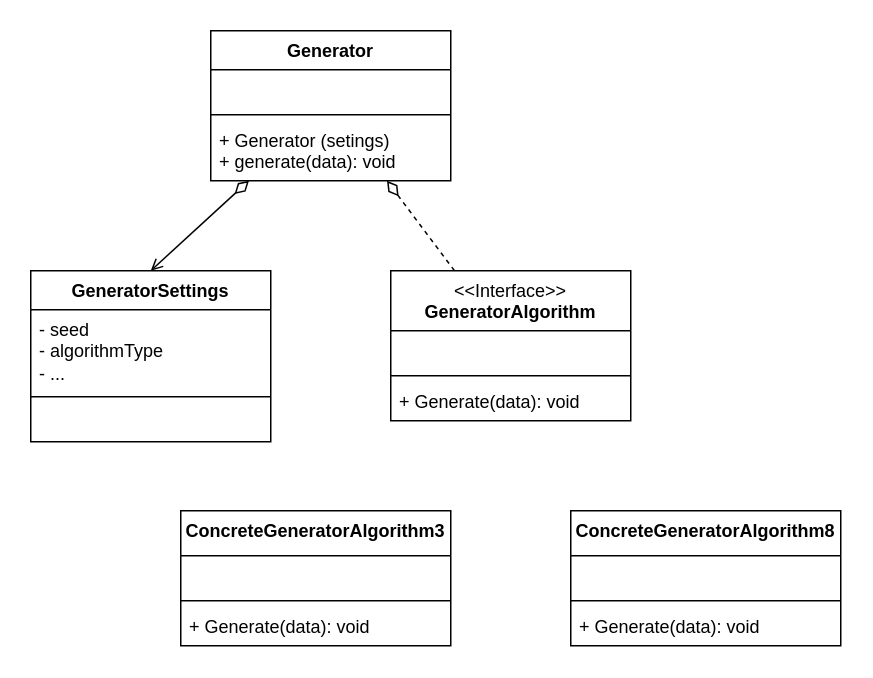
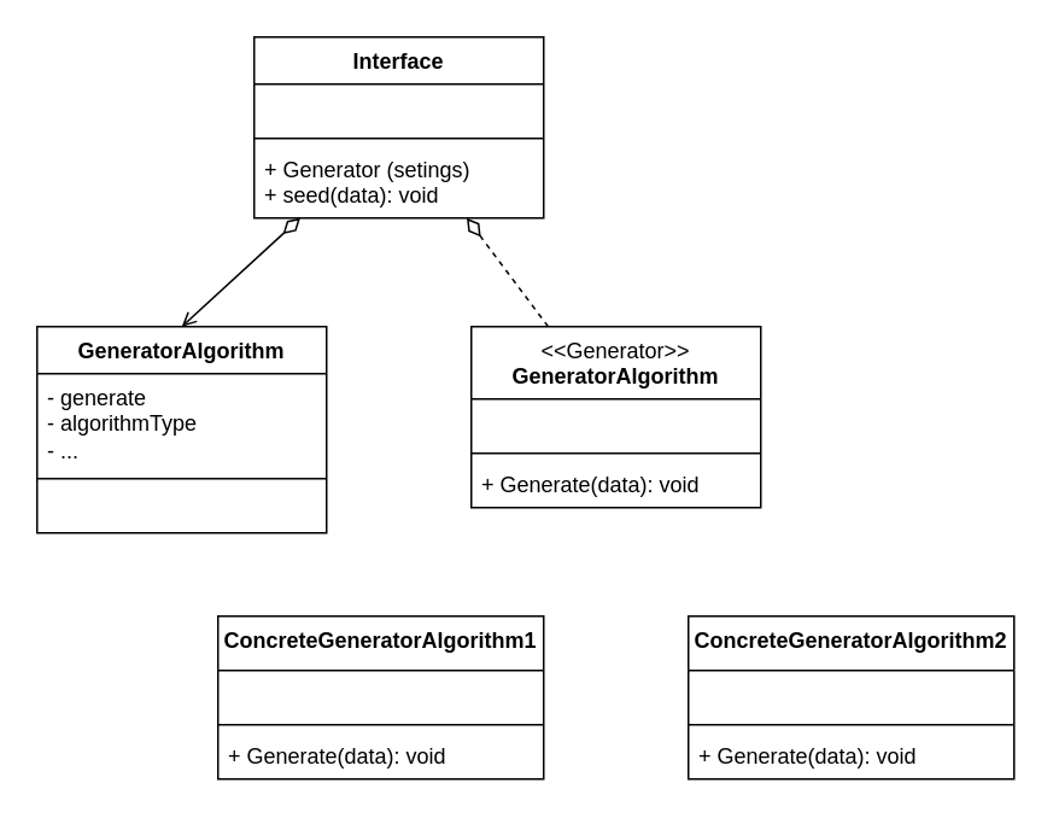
- <mxCell id="4" value="Generator" style="swimlane;fontStyle=1;align=center;verticalAlign=top;childLayout=stackLayout;horizontal=1;startSize=26;horizontalStack=0;resizeParent=1;resizeParentMax=0;resizeLast=0;collapsible=1;marginBottom=0;whiteSpace=wrap;html=1;" vertex="1" parent="1"><mxGeometry x="140" y="20" width="160" height="100" as="geometry" /></mxCell>
+ <mxCell id="4" value="Interface" style="swimlane;fontStyle=1;align=center;verticalAlign=top;childLayout=stackLayout;horizontal=1;startSize=26;horizontalStack=0;resizeParent=1;resizeParentMax=0;resizeLast=0;collapsible=1;marginBottom=0;whiteSpace=wrap;html=1;" vertex="1" parent="1"><mxGeometry x="140" y="20" width="160" height="100" as="geometry" /></mxCell>
- <mxCell id="7" value="&lt;div&gt;+ Generator (setings)&lt;/div&gt;+ generate(data): void" style="text;strokeColor=none;fillColor=none;align=left;verticalAlign=top;spacingLeft=4;spacingRight=4;overflow=hidden;rotatable=0;points=[[0,0.5],[1,0.5]];portConstraint=eastwest;whiteSpace=wrap;html=1;" vertex="1" parent="4"><mxGeometry y="60" width="160" height="40" as="geometry" /></mxCell>
+ <mxCell id="7" value="&lt;div&gt;+ Generator (setings)&lt;/div&gt;+ seed(data): void" style="text;strokeColor=none;fillColor=none;align=left;verticalAlign=top;spacingLeft=4;spacingRight=4;overflow=hidden;rotatable=0;points=[[0,0.5],[1,0.5]];portConstraint=eastwest;whiteSpace=wrap;html=1;" vertex="1" parent="4"><mxGeometry y="60" width="160" height="40" as="geometry" /></mxCell>
- <mxCell id="12" value="GeneratorSettings" style="swimlane;fontStyle=1;align=center;verticalAlign=top;childLayout=stackLayout;horizontal=1;startSize=26;horizontalStack=0;resizeParent=1;resizeParentMax=0;resizeLast=0;collapsible=1;marginBottom=0;whiteSpace=wrap;html=1;" vertex="1" parent="1"><mxGeometry x="20" y="180" width="160" height="114" as="geometry" /></mxCell>
+ <mxCell id="12" value="GeneratorAlgorithm" style="swimlane;fontStyle=1;align=center;verticalAlign=top;childLayout=stackLayout;horizontal=1;startSize=26;horizontalStack=0;resizeParent=1;resizeParentMax=0;resizeLast=0;collapsible=1;marginBottom=0;whiteSpace=wrap;html=1;" vertex="1" parent="1"><mxGeometry x="20" y="180" width="160" height="114" as="geometry" /></mxCell>
- <mxCell id="8" value="&lt;div&gt;&lt;span style=&quot;font-weight: normal;&quot;&gt;&amp;lt;&amp;lt;Interface&amp;gt;&amp;gt;&lt;/span&gt;&lt;/div&gt;GeneratorAlgorithm" style="swimlane;fontStyle=1;align=center;verticalAlign=top;childLayout=stackLayout;horizontal=1;startSize=40;horizontalStack=0;resizeParent=1;resizeParentMax=0;resizeLast=0;collapsible=1;marginBottom=0;whiteSpace=wrap;html=1;" vertex="1" parent="1"><mxGeometry x="260" y="180" width="160" height="100" as="geometry" /></mxCell>
+ <mxCell id="8" value="&lt;div&gt;&lt;span style=&quot;font-weight: normal;&quot;&gt;&amp;lt;&amp;lt;Generator&amp;gt;&amp;gt;&lt;/span&gt;&lt;/div&gt;GeneratorAlgorithm" style="swimlane;fontStyle=1;align=center;verticalAlign=top;childLayout=stackLayout;horizontal=1;startSize=40;horizontalStack=0;resizeParent=1;resizeParentMax=0;resizeLast=0;collapsible=1;marginBottom=0;whiteSpace=wrap;html=1;" vertex="1" parent="1"><mxGeometry x="260" y="180" width="160" height="100" as="geometry" /></mxCell>
- <mxCell id="13" value="- seed&lt;div&gt;- algorithmType&lt;/div&gt;&lt;div&gt;- ...&lt;/div&gt;" style="text;strokeColor=none;fillColor=none;align=left;verticalAlign=top;spacingLeft=4;spacingRight=4;overflow=hidden;rotatable=0;points=[[0,0.5],[1,0.5]];portConstraint=eastwest;whiteSpace=wrap;html=1;" vertex="1" parent="12"><mxGeometry y="26" width="160" height="54" as="geometry" /></mxCell>
+ <mxCell id="13" value="- generate&lt;div&gt;- algorithmType&lt;/div&gt;&lt;div&gt;- ...&lt;/div&gt;" style="text;strokeColor=none;fillColor=none;align=left;verticalAlign=top;spacingLeft=4;spacingRight=4;overflow=hidden;rotatable=0;points=[[0,0.5],[1,0.5]];portConstraint=eastwest;whiteSpace=wrap;html=1;" vertex="1" parent="12"><mxGeometry y="26" width="160" height="54" as="geometry" /></mxCell>
- <mxCell id="16" value="&lt;div&gt;&lt;span style=&quot;background-color: initial;&quot;&gt;ConcreteGeneratorAlgorithm3&lt;/span&gt;&lt;br&gt;&lt;/div&gt;" style="swimlane;fontStyle=1;align=center;verticalAlign=top;childLayout=stackLayout;horizontal=1;startSize=30;horizontalStack=0;resizeParent=1;resizeParentMax=0;resizeLast=0;collapsible=1;marginBottom=0;whiteSpace=wrap;html=1;" vertex="1" parent="1"><mxGeometry x="120" y="340" width="180" height="90" as="geometry" /></mxCell>
+ <mxCell id="16" value="&lt;div&gt;&lt;span style=&quot;background-color: initial;&quot;&gt;ConcreteGeneratorAlgorithm1&lt;/span&gt;&lt;br&gt;&lt;/div&gt;" style="swimlane;fontStyle=1;align=center;verticalAlign=top;childLayout=stackLayout;horizontal=1;startSize=30;horizontalStack=0;resizeParent=1;resizeParentMax=0;resizeLast=0;collapsible=1;marginBottom=0;whiteSpace=wrap;html=1;" vertex="1" parent="1"><mxGeometry x="120" y="340" width="180" height="90" as="geometry" /></mxCell>
- <mxCell id="20" value="&lt;div&gt;&lt;span style=&quot;background-color: initial;&quot;&gt;ConcreteGeneratorAlgorithm8&lt;/span&gt;&lt;br&gt;&lt;/div&gt;" style="swimlane;fontStyle=1;align=center;verticalAlign=top;childLayout=stackLayout;horizontal=1;startSize=30;horizontalStack=0;resizeParent=1;resizeParentMax=0;resizeLast=0;collapsible=1;marginBottom=0;whiteSpace=wrap;html=1;" vertex="1" parent="1"><mxGeometry x="380" y="340" width="180" height="90" as="geometry" /></mxCell>
+ <mxCell id="20" value="&lt;div&gt;&lt;span style=&quot;background-color: initial;&quot;&gt;ConcreteGeneratorAlgorithm2&lt;/span&gt;&lt;br&gt;&lt;/div&gt;" style="swimlane;fontStyle=1;align=center;verticalAlign=top;childLayout=stackLayout;horizontal=1;startSize=30;horizontalStack=0;resizeParent=1;resizeParentMax=0;resizeLast=0;collapsible=1;marginBottom=0;whiteSpace=wrap;html=1;" vertex="1" parent="1"><mxGeometry x="380" y="340" width="180" height="90" as="geometry" /></mxCell>
